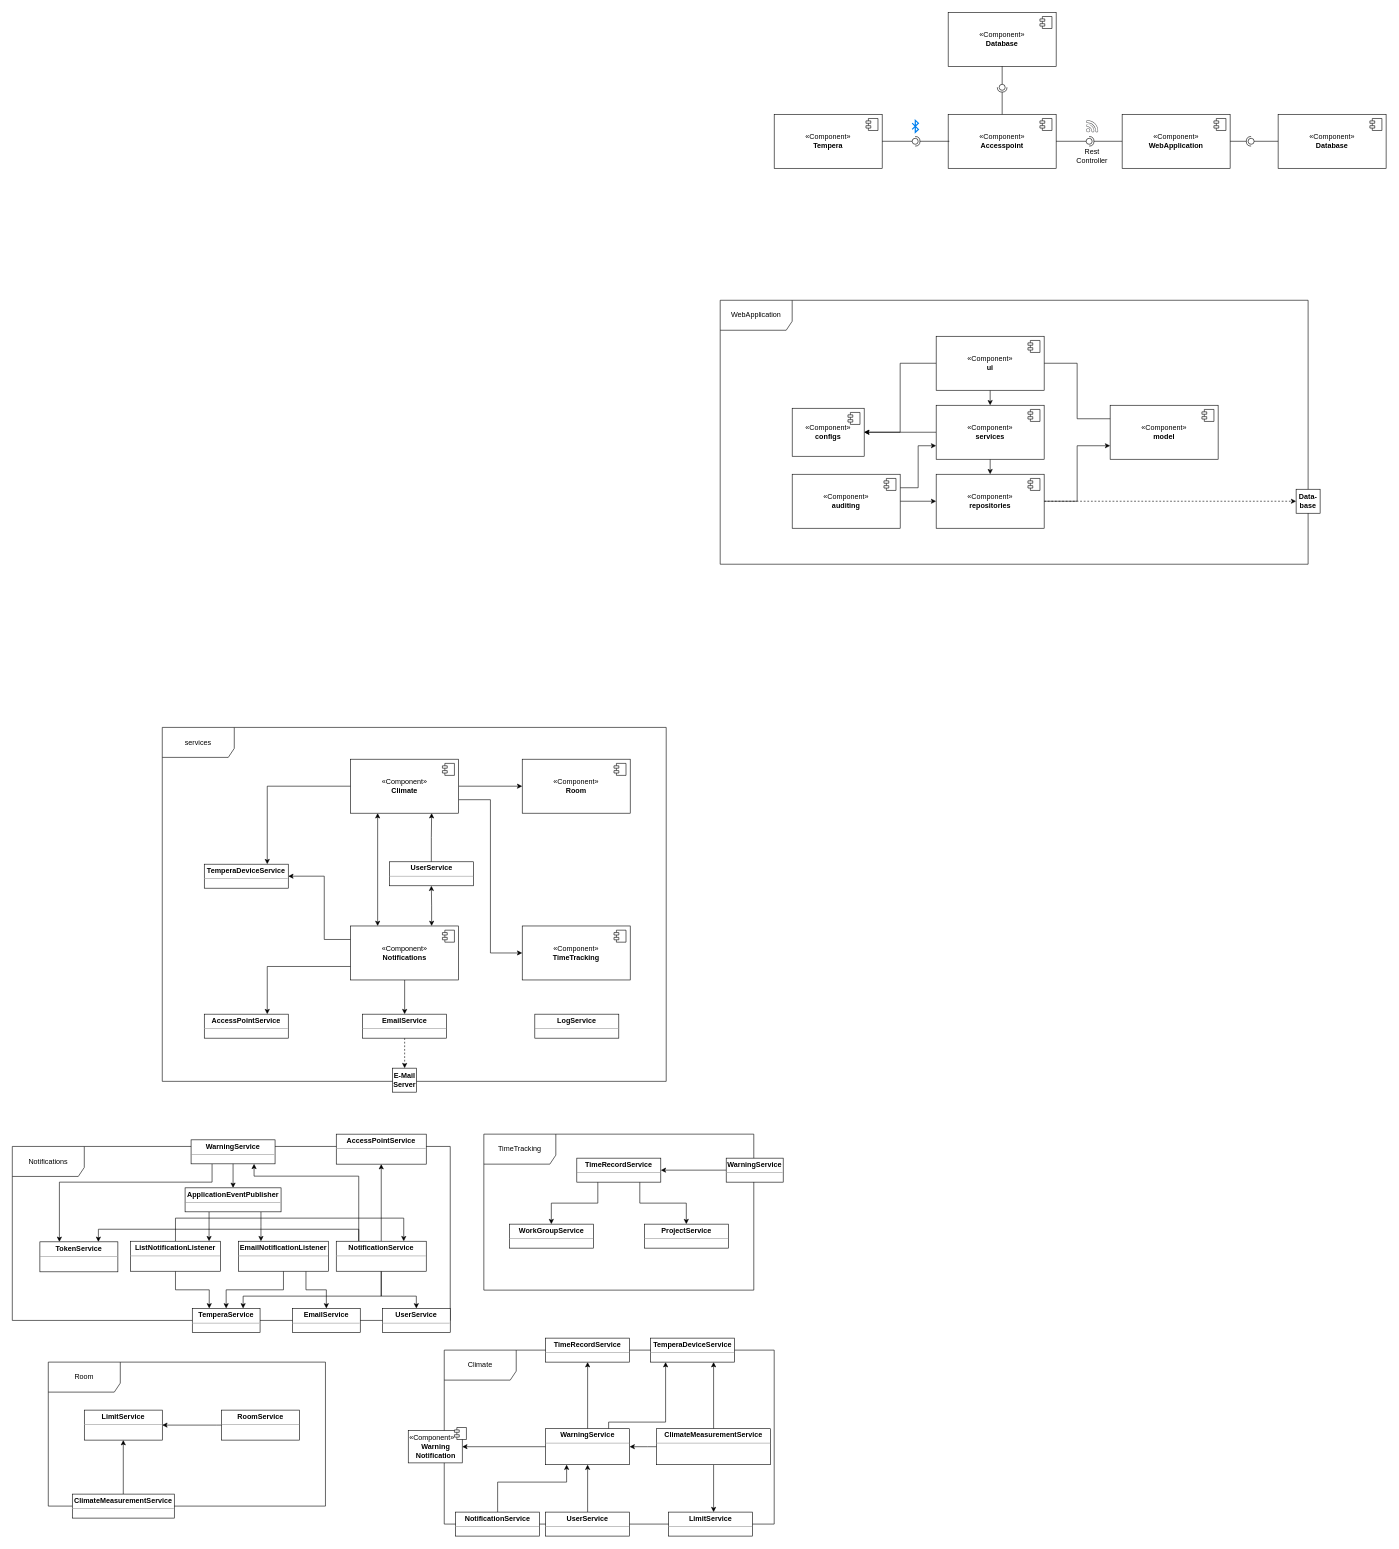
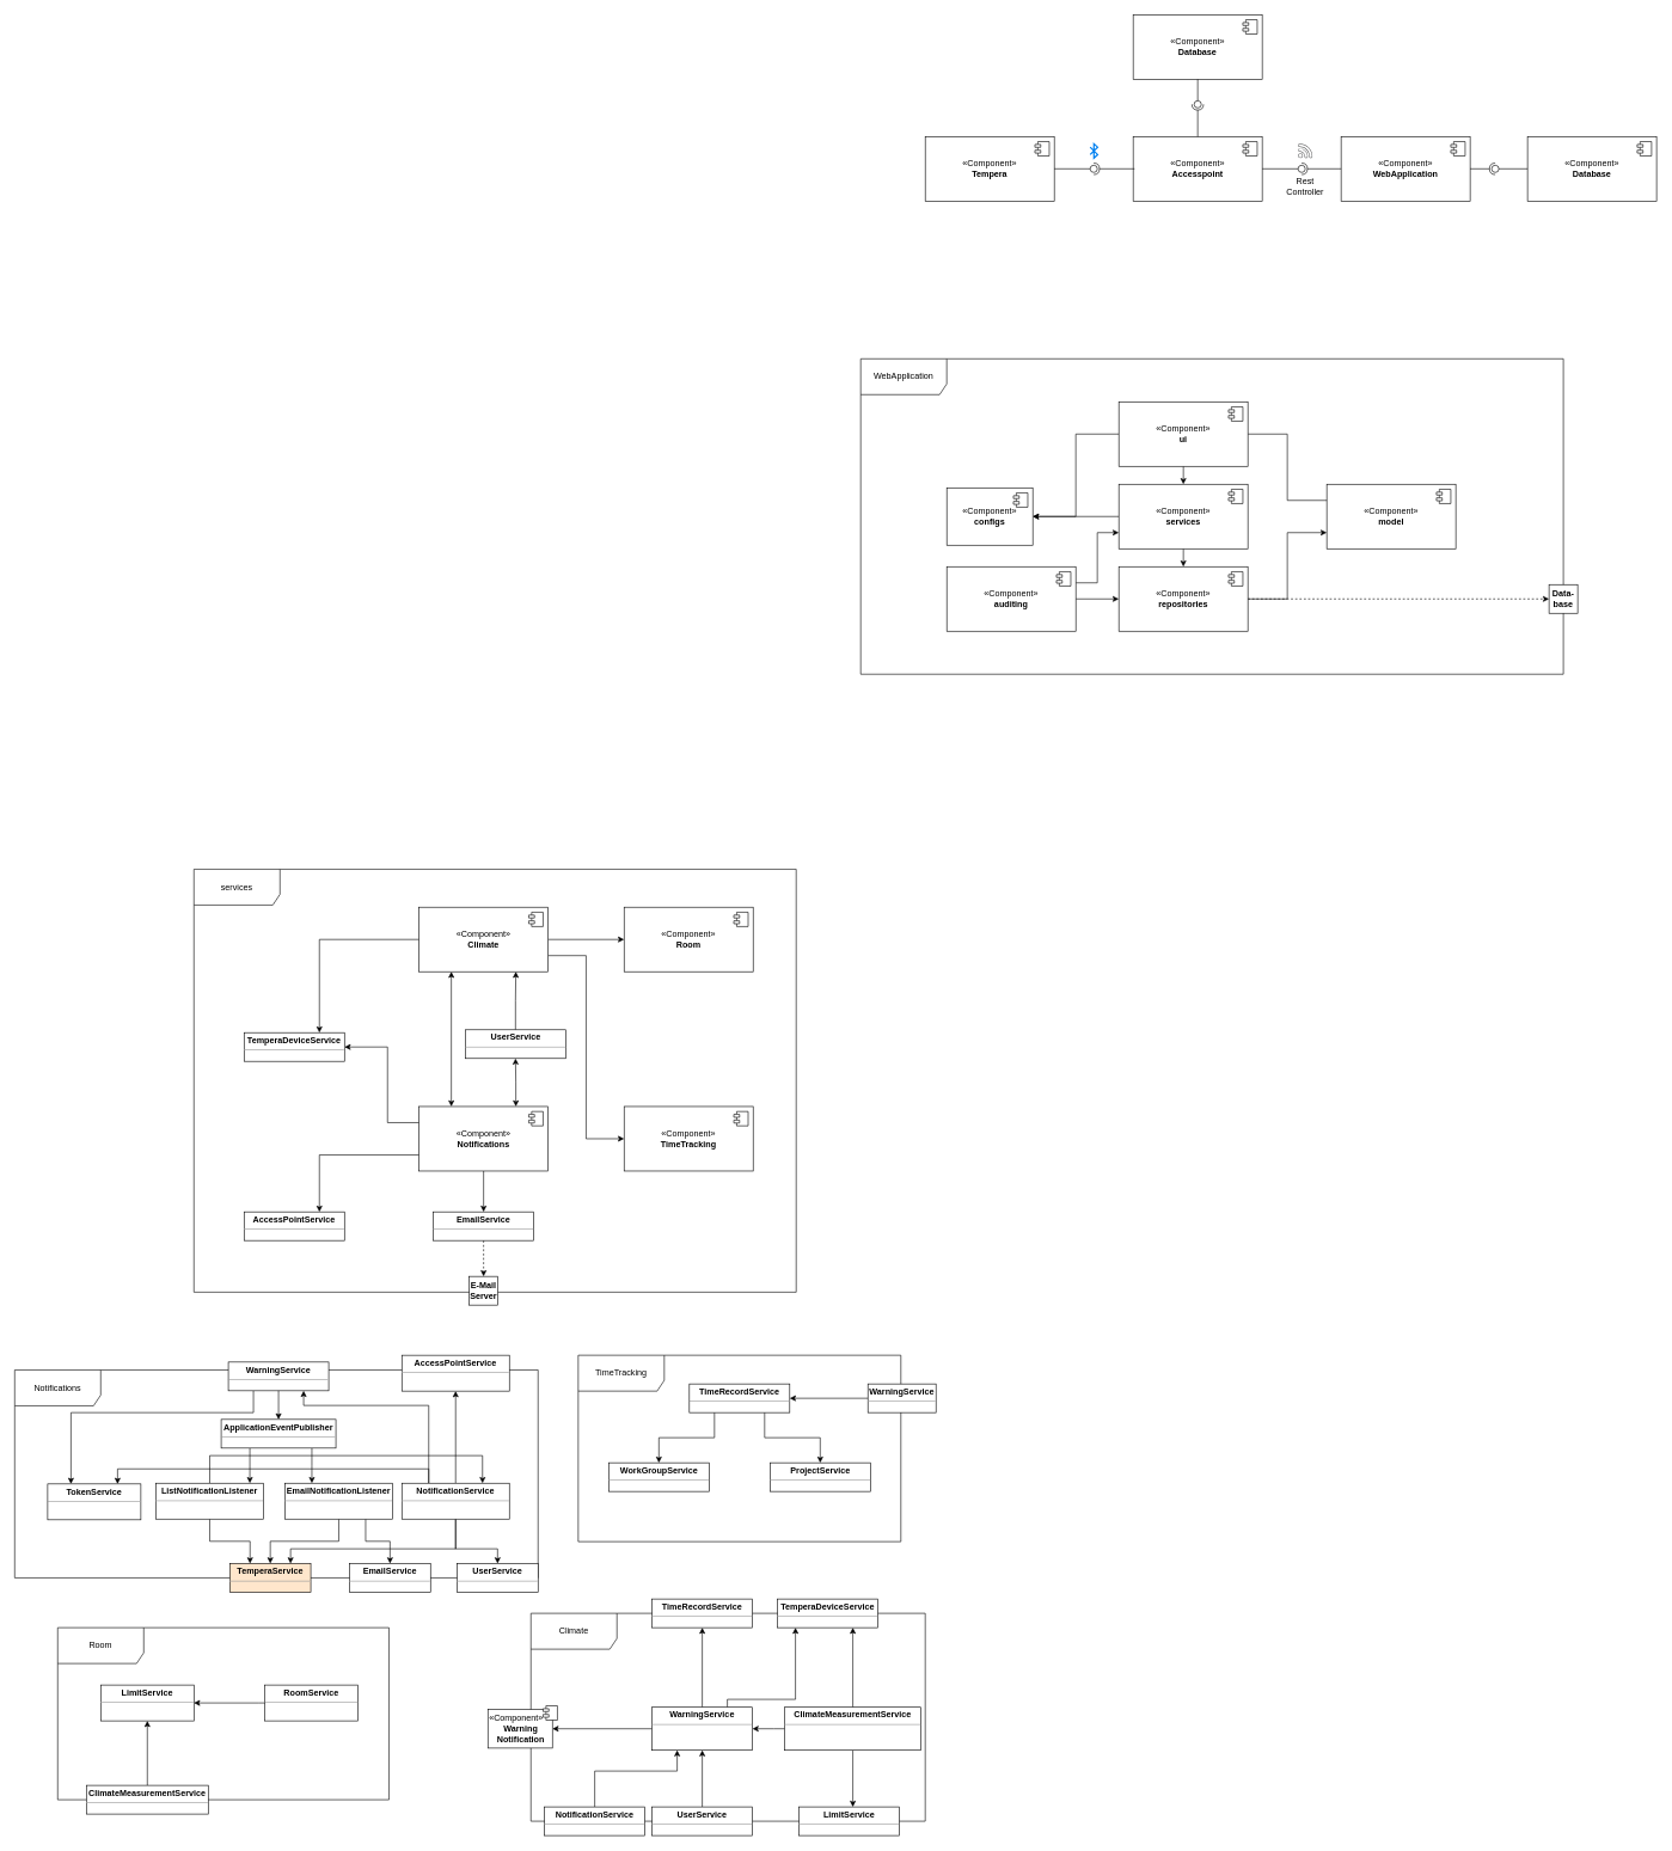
- <mxCell id="87" value="&lt;p style=&quot;margin:0px;margin-top:4px;text-align:center;&quot;&gt;&lt;b&gt;LogService&lt;/b&gt;&lt;/p&gt;&lt;hr size=&quot;1&quot;&gt;&lt;div style=&quot;height:2px;&quot;&gt;&lt;/div&gt;" style="verticalAlign=top;align=left;overflow=fill;fontSize=12;fontFamily=Helvetica;html=1;whiteSpace=wrap;" parent="1" vertex="1"><mxGeometry x="891" y="1690" width="140" height="40" as="geometry" /></mxCell>
- <mxCell id="121" value="&lt;p style=&quot;margin:0px;margin-top:4px;text-align:center;&quot;&gt;&lt;b&gt;TemperaService&lt;/b&gt;&lt;/p&gt;&lt;hr size=&quot;1&quot;&gt;&lt;div style=&quot;height:2px;&quot;&gt;&lt;/div&gt;" style="verticalAlign=top;align=left;overflow=fill;fontSize=12;fontFamily=Helvetica;html=1;whiteSpace=wrap;" parent="1" vertex="1"><mxGeometry x="320" y="2180.5" width="113" height="40" as="geometry" /></mxCell>
+ <mxCell id="121" value="&lt;p style=&quot;margin:0px;margin-top:4px;text-align:center;&quot;&gt;&lt;b&gt;TemperaService&lt;/b&gt;&lt;/p&gt;&lt;hr size=&quot;1&quot;&gt;&lt;div style=&quot;height:2px;&quot;&gt;&lt;/div&gt;" style="verticalAlign=top;align=left;overflow=fill;fontSize=12;fontFamily=Helvetica;html=1;whiteSpace=wrap;fillColor=#ffe6cc;" parent="1" vertex="1"><mxGeometry x="320" y="2180.5" width="113" height="40" as="geometry" /></mxCell>
